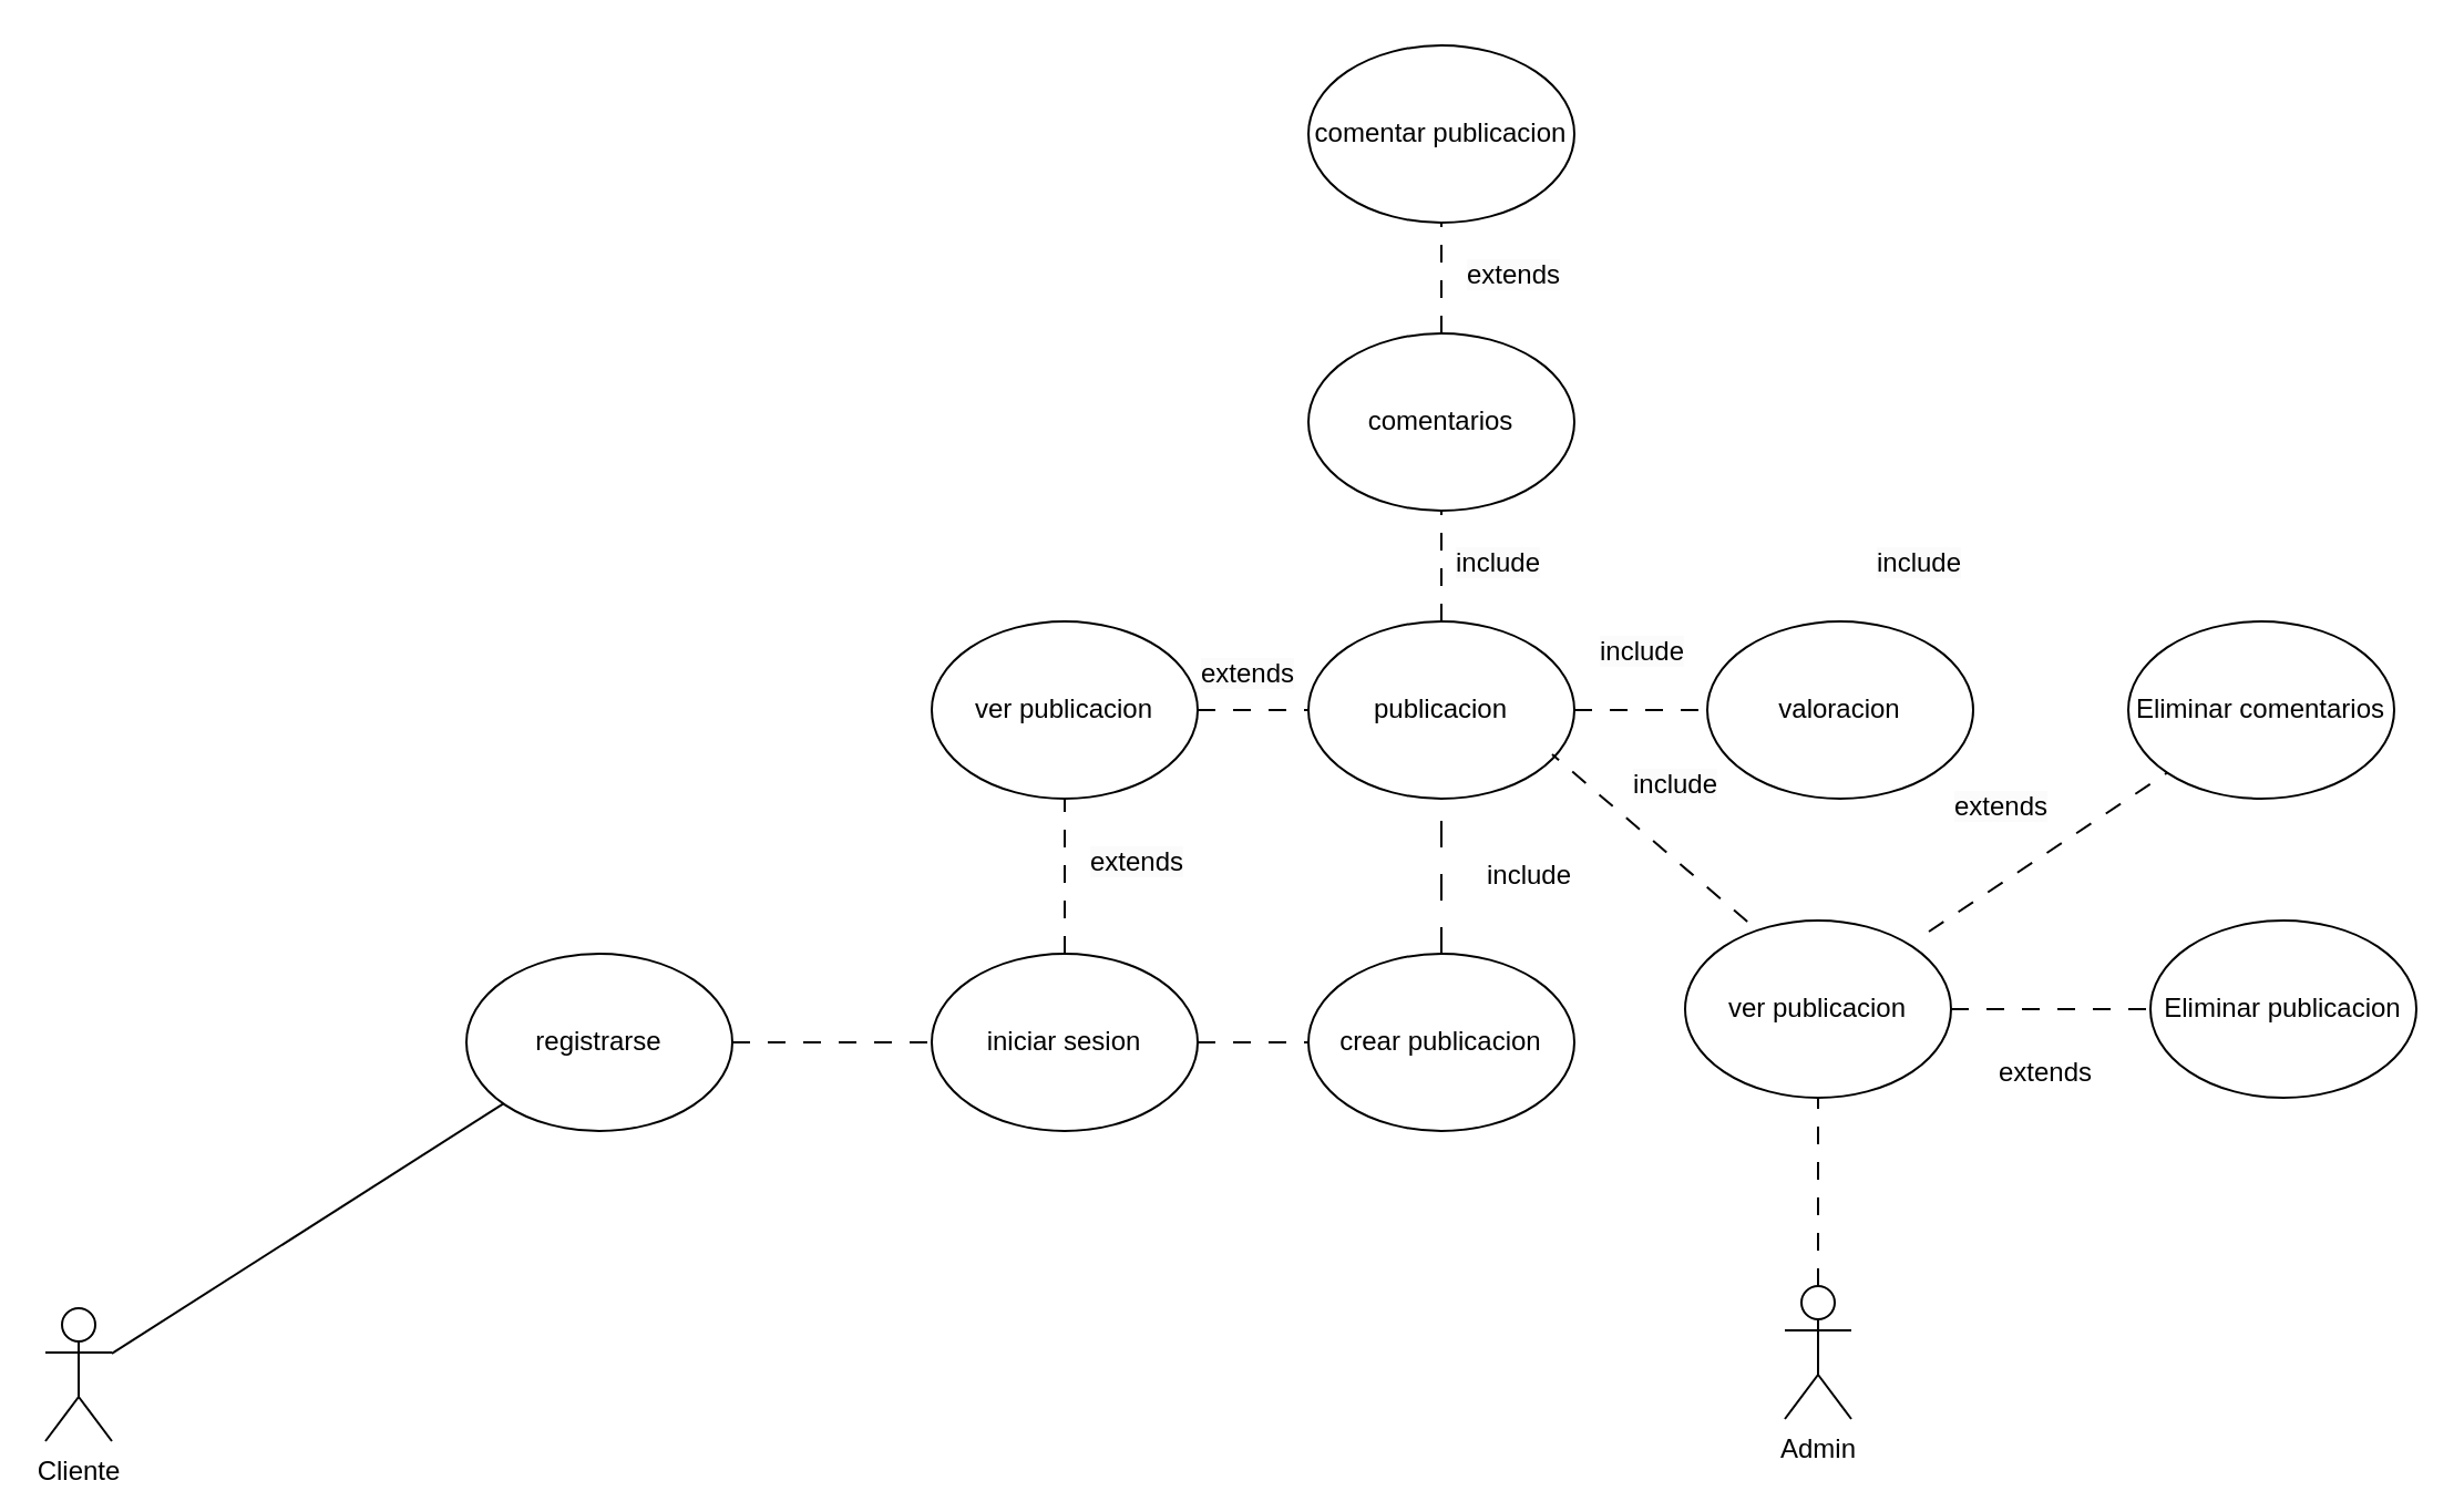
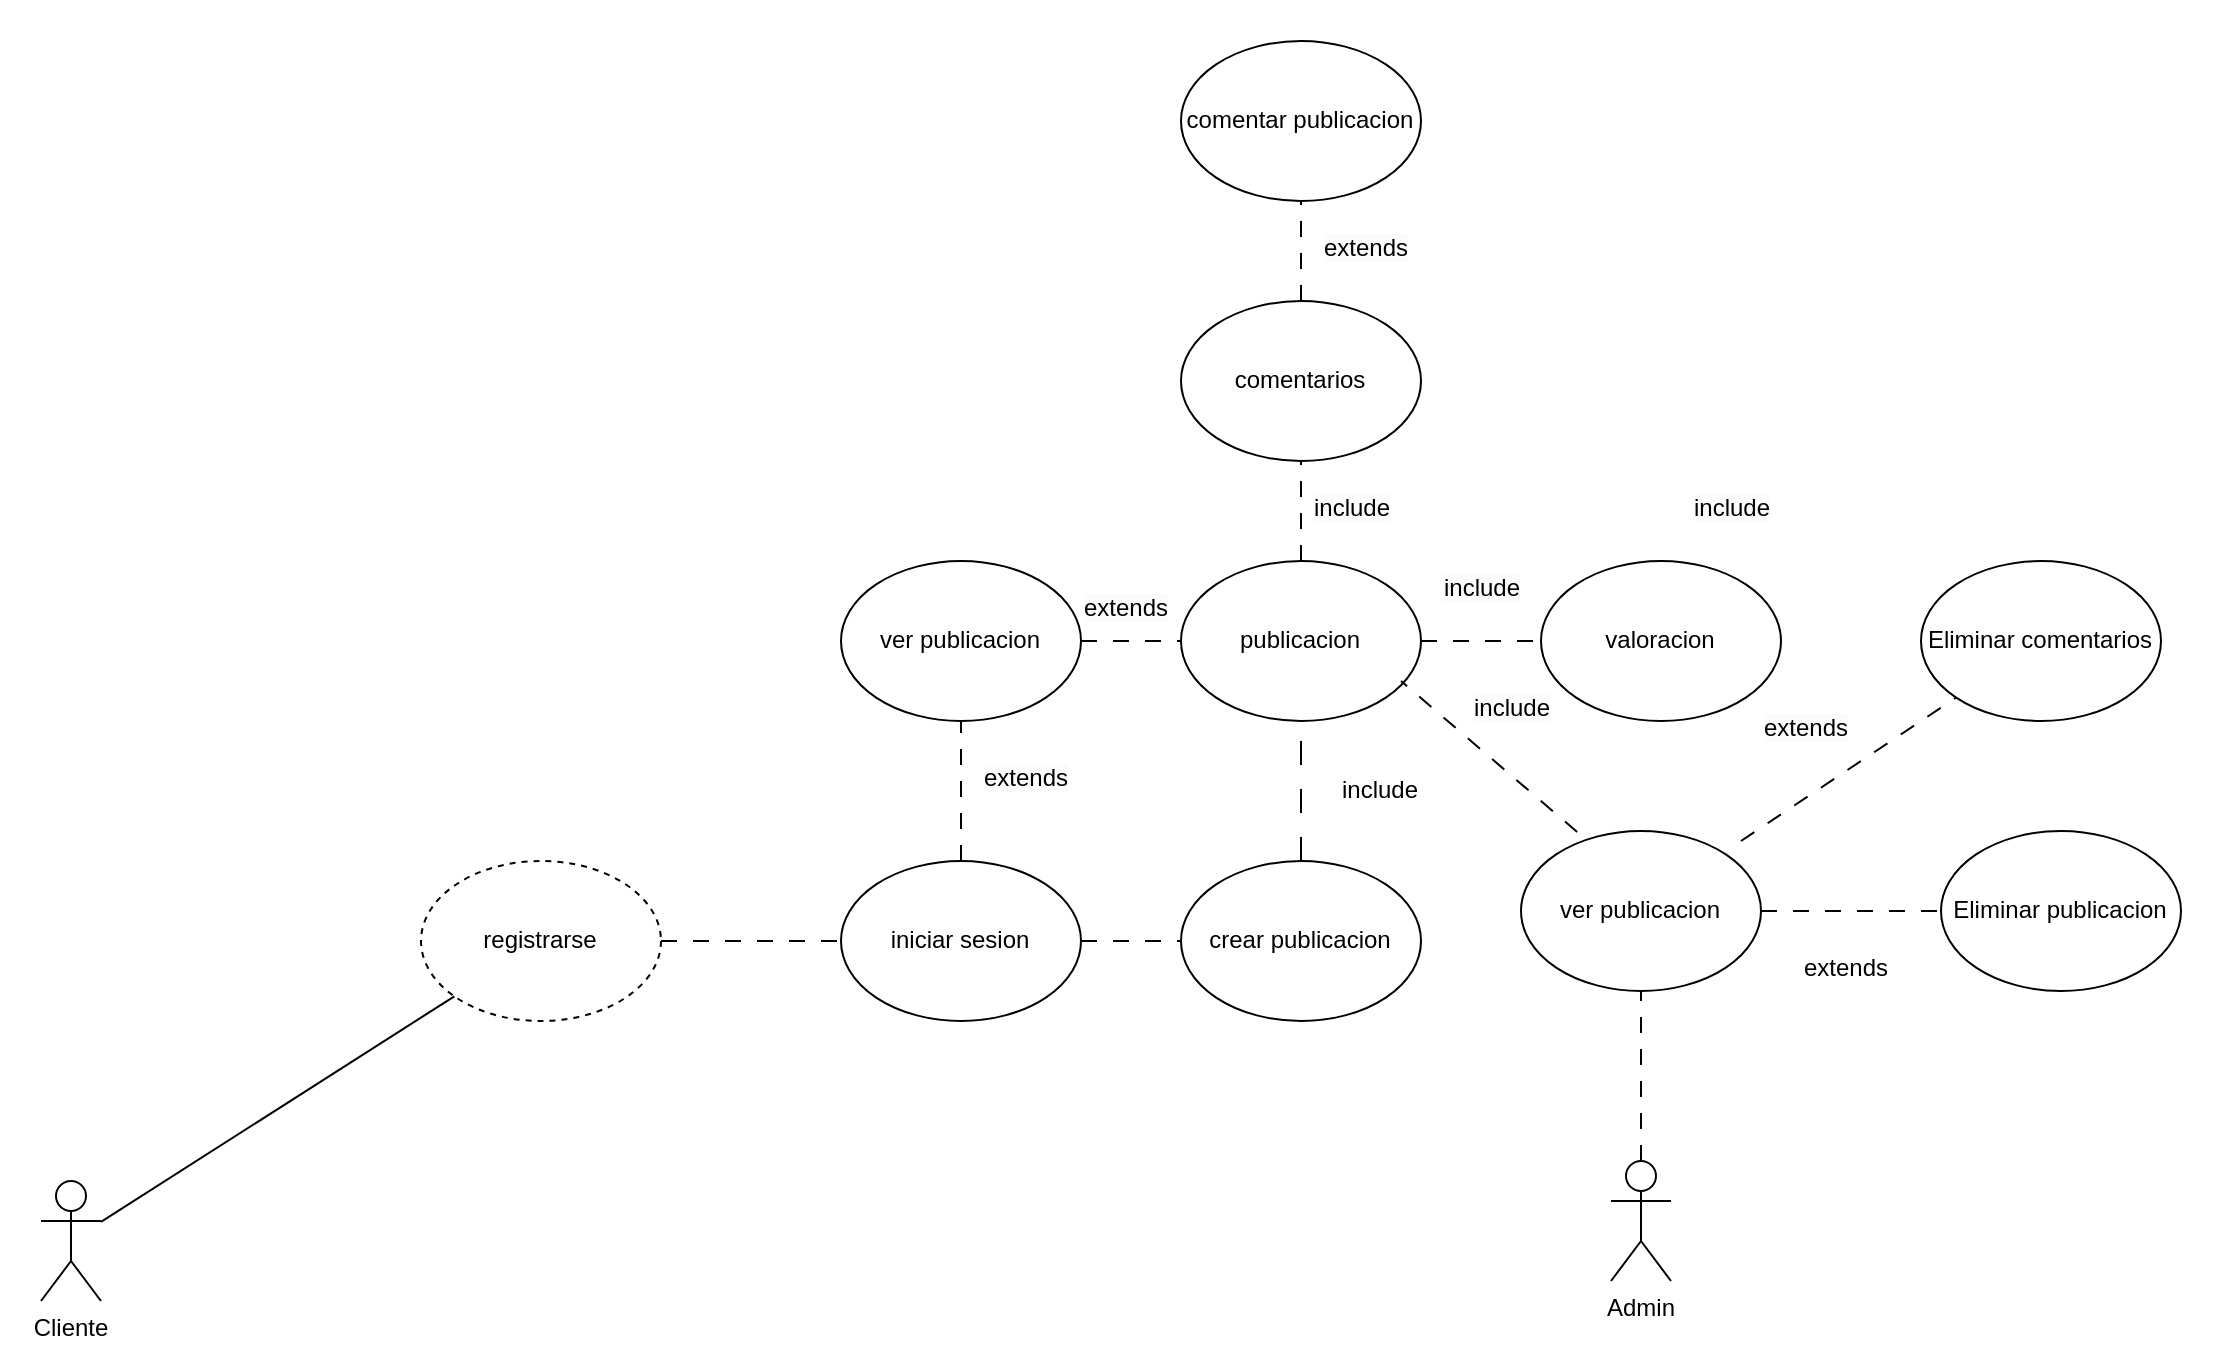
- <mxCell id="3" value="registrarse" style="ellipse;whiteSpace=wrap;html=1;" parent="1" vertex="1"><mxGeometry x="210" y="430" width="120" height="80" as="geometry" /></mxCell>
+ <mxCell id="3" value="registrarse" style="ellipse;whiteSpace=wrap;html=1;dashed=1;" parent="1" vertex="1"><mxGeometry x="210" y="430" width="120" height="80" as="geometry" /></mxCell>
